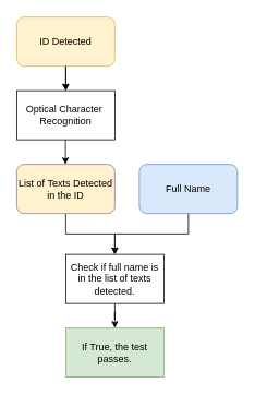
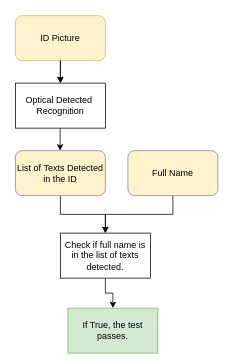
- <mxCell id="2" value="ID Detected" style="rounded=1;whiteSpace=wrap;html=1;fillColor=#fff2cc;strokeColor=#d6b656;" parent="1" vertex="1"><mxGeometry x="20" y="20" width="120" height="60" as="geometry" /></mxCell>
+ <mxCell id="2" value="ID Picture" style="rounded=1;whiteSpace=wrap;html=1;fillColor=#fff2cc;strokeColor=#d6b656;" parent="1" vertex="1"><mxGeometry x="20" y="20" width="120" height="60" as="geometry" /></mxCell>
- <mxCell id="3" value="Optical Character&amp;nbsp;&lt;br&gt;Recognition" style="rounded=0;whiteSpace=wrap;html=1;" parent="1" vertex="1"><mxGeometry x="20" y="110" width="120" height="60" as="geometry" /></mxCell>
+ <mxCell id="3" value="Optical Detected&amp;nbsp;&lt;br&gt;Recognition" style="rounded=0;whiteSpace=wrap;html=1;" parent="1" vertex="1"><mxGeometry x="20" y="110" width="120" height="60" as="geometry" /></mxCell>
- <mxCell id="5" value="Full Name" style="rounded=1;whiteSpace=wrap;html=1;fillColor=#dae8fc;strokeColor=#6c8ebf;" parent="1" vertex="1"><mxGeometry x="170" y="200" width="120" height="60" as="geometry" /></mxCell>
+ <mxCell id="5" value="Full Name" style="rounded=1;whiteSpace=wrap;html=1;fillColor=#fff2cc;strokeColor=#6c8ebf;" parent="1" vertex="1"><mxGeometry x="170" y="200" width="120" height="60" as="geometry" /></mxCell>
- <mxCell id="13" value="If True, the test passes." style="rounded=0;whiteSpace=wrap;html=1;fillColor=#d5e8d4;strokeColor=#82b366;" parent="1" vertex="1"><mxGeometry x="80" y="400" width="120" height="60" as="geometry" /></mxCell>
+ <mxCell id="13" value="If True, the test passes." style="rounded=0;whiteSpace=wrap;html=1;fillColor=#d5e8d4;strokeColor=#82b366;" parent="1" vertex="1"><mxGeometry x="90" y="410" width="120" height="60" as="geometry" /></mxCell>
